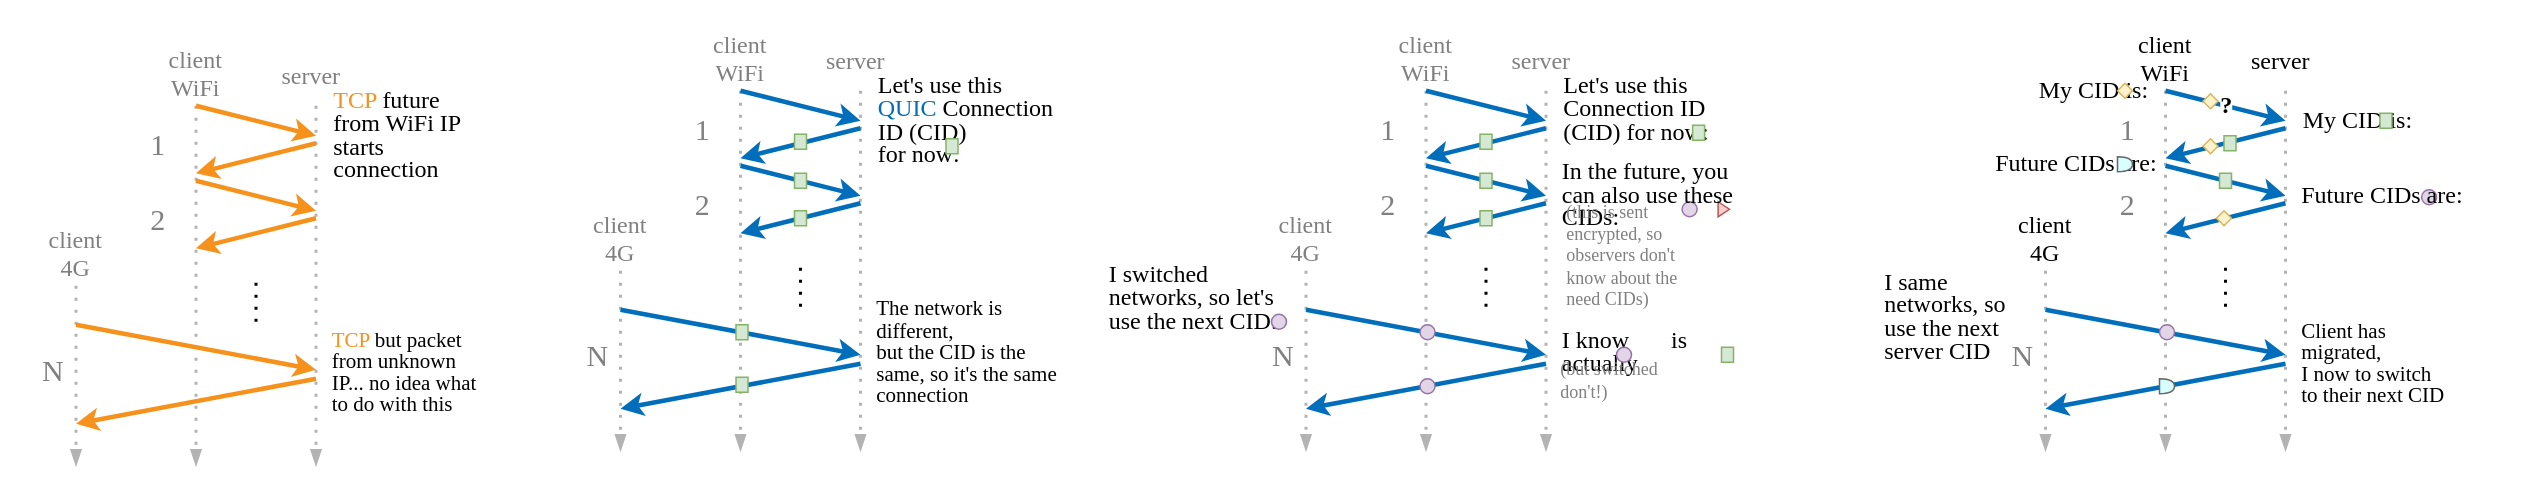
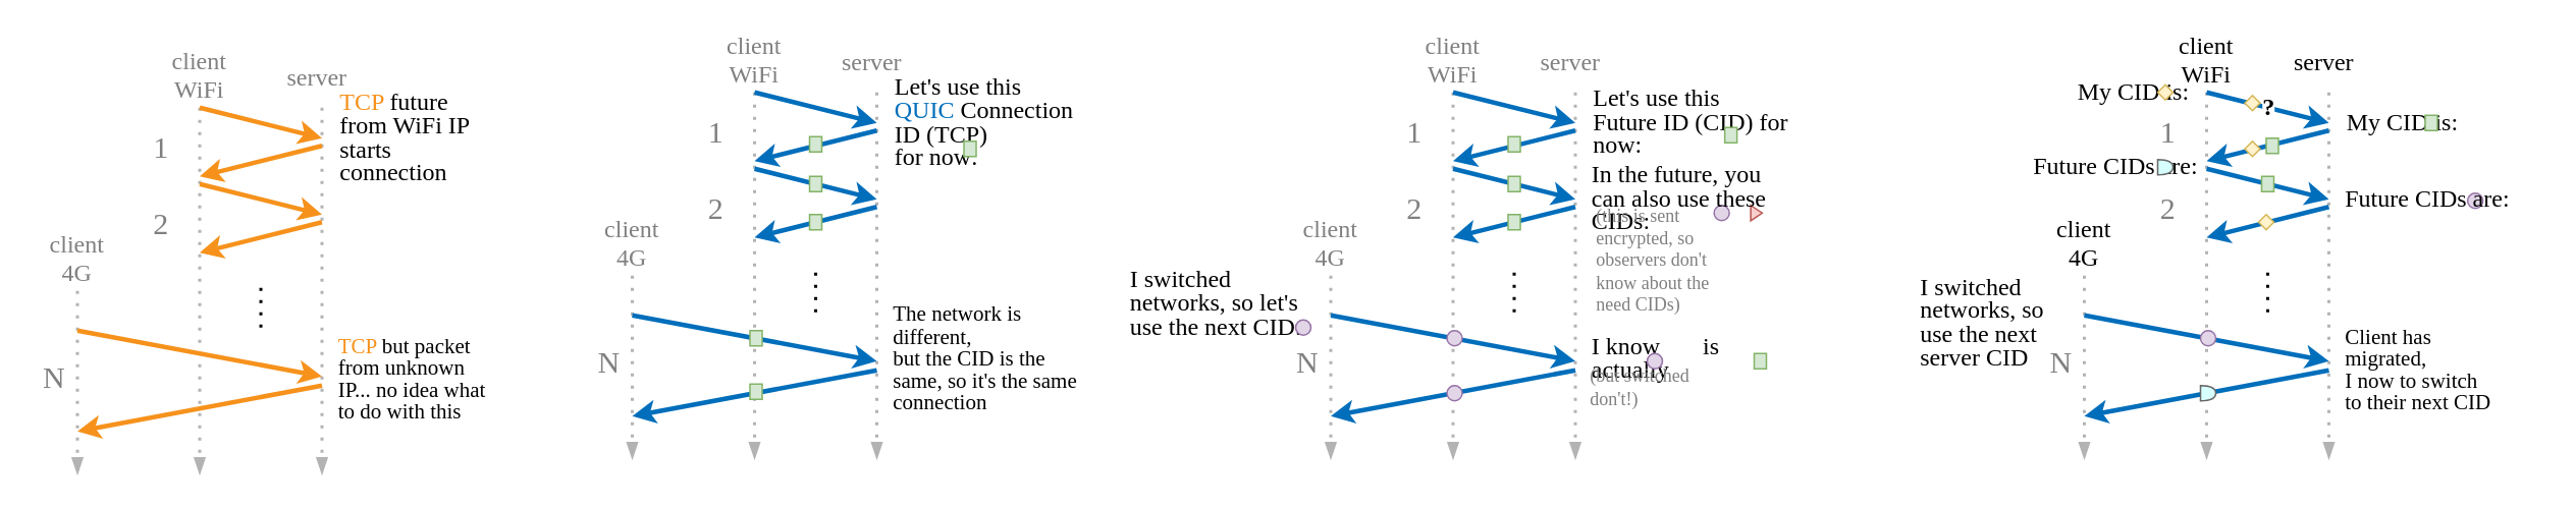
- <mxCell id="33" value="&lt;font style=&quot;line-height: 120%&quot; face=&quot;Myriad Pro Condensed&quot;&gt;&lt;span style=&quot;font-size: 16px&quot;&gt;Let's use this &lt;font color=&quot;#006ebb&quot;&gt;QUIC &lt;/font&gt;Connection ID (CID)&lt;br&gt;for now:&amp;nbsp; &amp;nbsp; &amp;nbsp; &amp;nbsp; &amp;nbsp; &amp;nbsp; &amp;nbsp;&lt;/span&gt;&lt;br&gt;&lt;/font&gt;" style="text;html=1;fillColor=none;align=left;verticalAlign=middle;whiteSpace=wrap;rounded=0;strokeWidth=2;" parent="1" vertex="1"><mxGeometry x="583" y="60" width="127" height="40" as="geometry" /></mxCell>
+ <mxCell id="33" value="&lt;font style=&quot;line-height: 120%&quot; face=&quot;Myriad Pro Condensed&quot;&gt;&lt;span style=&quot;font-size: 16px&quot;&gt;Let's use this &lt;font color=&quot;#006ebb&quot;&gt;QUIC &lt;/font&gt;Connection ID (TCP)&lt;br&gt;for now:&amp;nbsp; &amp;nbsp; &amp;nbsp; &amp;nbsp; &amp;nbsp; &amp;nbsp; &amp;nbsp;&lt;/span&gt;&lt;br&gt;&lt;/font&gt;" style="text;html=1;fillColor=none;align=left;verticalAlign=middle;whiteSpace=wrap;rounded=0;strokeWidth=2;" parent="1" vertex="1"><mxGeometry x="583" y="60" width="127" height="40" as="geometry" /></mxCell>
- <mxCell id="2" value="&lt;font style=&quot;line-height: 120%&quot; face=&quot;Myriad Pro Condensed&quot;&gt;&lt;span style=&quot;font-size: 16px&quot;&gt;Let's use this Connection ID (CID) for now:&amp;nbsp; &amp;nbsp; &amp;nbsp; &amp;nbsp; &amp;nbsp; &amp;nbsp; &amp;nbsp;&lt;/span&gt;&lt;br&gt;&lt;/font&gt;" style="text;html=1;fillColor=none;align=left;verticalAlign=middle;whiteSpace=wrap;rounded=0;strokeWidth=2;" parent="1" vertex="1"><mxGeometry x="1040" y="60" width="130" height="40" as="geometry" /></mxCell>
+ <mxCell id="2" value="&lt;font style=&quot;line-height: 120%&quot; face=&quot;Myriad Pro Condensed&quot;&gt;&lt;span style=&quot;font-size: 16px&quot;&gt;Let's use this Future ID (CID) for now:&amp;nbsp; &amp;nbsp; &amp;nbsp; &amp;nbsp; &amp;nbsp; &amp;nbsp; &amp;nbsp;&lt;/span&gt;&lt;br&gt;&lt;/font&gt;" style="text;html=1;fillColor=none;align=left;verticalAlign=middle;whiteSpace=wrap;rounded=0;strokeWidth=2;" parent="1" vertex="1"><mxGeometry x="1040" y="60" width="130" height="40" as="geometry" /></mxCell>
- <mxCell id="100" value="&lt;font style=&quot;line-height: 120%&quot; face=&quot;Myriad Pro Condensed&quot;&gt;&lt;span style=&quot;font-size: 16px&quot;&gt;I same networks, so use the next server CID&amp;nbsp;&amp;nbsp;&lt;/span&gt;&lt;br&gt;&lt;/font&gt;" style="text;html=1;fillColor=none;align=left;verticalAlign=middle;whiteSpace=wrap;rounded=0;strokeWidth=2;" parent="1" vertex="1"><mxGeometry x="1254" y="191" width="103" height="40" as="geometry" /></mxCell>
+ <mxCell id="100" value="&lt;font style=&quot;line-height: 120%&quot; face=&quot;Myriad Pro Condensed&quot;&gt;&lt;span style=&quot;font-size: 16px&quot;&gt;I switched networks, so use the next server CID&amp;nbsp;&amp;nbsp;&lt;/span&gt;&lt;br&gt;&lt;/font&gt;" style="text;html=1;fillColor=none;align=left;verticalAlign=middle;whiteSpace=wrap;rounded=0;strokeWidth=2;" parent="1" vertex="1"><mxGeometry x="1254" y="191" width="103" height="40" as="geometry" /></mxCell>
